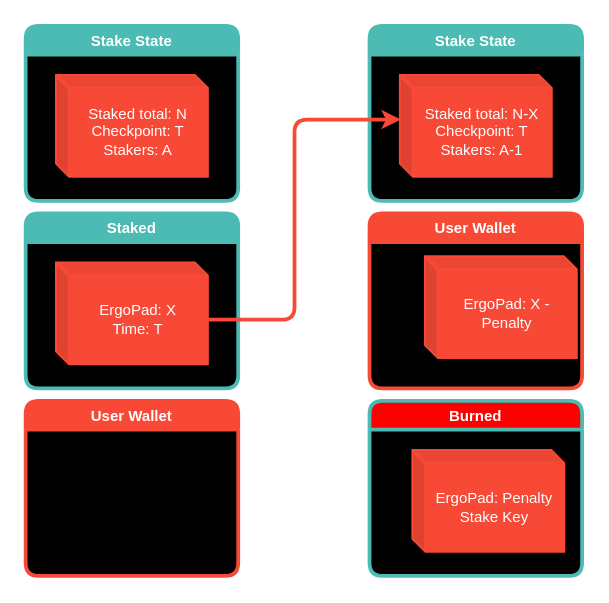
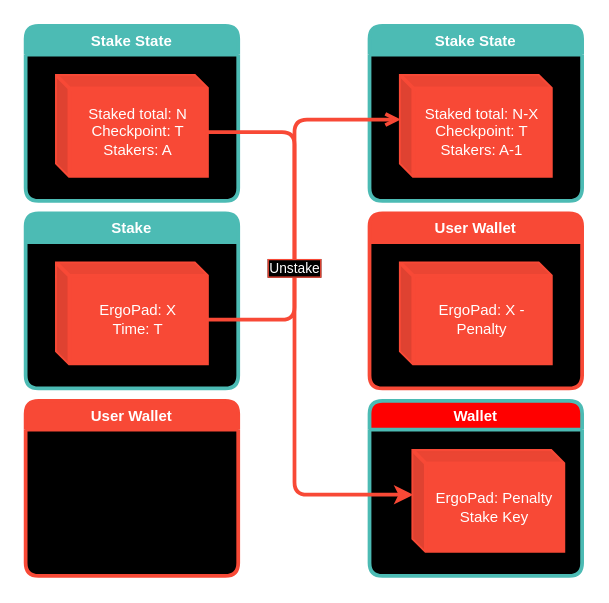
- <mxCell id="12" value="" style="edgeStyle=orthogonalEdgeStyle;rounded=1;orthogonalLoop=1;jettySize=auto;html=1;exitX=0;exitY=0;exitDx=120;exitDy=45;exitPerimeter=0;labelBackgroundColor=#000000;strokeColor=#F84936;fontColor=#FFFFFF;strokeWidth=3;labelBorderColor=#F84936;entryX=0;entryY=0;entryDx=0;entryDy=35;entryPerimeter=0;" parent="1" source="5" target="11" edge="1"><mxGeometry relative="1" as="geometry"><Array as="points"><mxPoint x="235" y="255" /><mxPoint x="235" y="95" /></Array><mxPoint x="330" y="405" as="targetPoint" /><mxPoint x="175" y="115" as="sourcePoint" /></mxGeometry></mxCell>
+ <mxCell id="12" value="" style="edgeStyle=orthogonalEdgeStyle;rounded=1;orthogonalLoop=1;jettySize=auto;html=1;exitX=0;exitY=0;exitDx=120;exitDy=45;exitPerimeter=0;labelBackgroundColor=#000000;strokeColor=#F84936;fontColor=#FFFFFF;strokeWidth=3;labelBorderColor=#F84936;entryX=0;entryY=0;entryDx=0;entryDy=35;entryPerimeter=0;endArrow=open;" parent="1" source="5" target="11" edge="1"><mxGeometry relative="1" as="geometry"><Array as="points"><mxPoint x="235" y="255" /><mxPoint x="235" y="95" /></Array><mxPoint x="330" y="405" as="targetPoint" /><mxPoint x="175" y="115" as="sourcePoint" /></mxGeometry></mxCell>
- <mxCell id="4" value="Staked" style="swimlane;container=1;collapsible=0;fillColor=#4CBBB4;swimlaneLine=1;rounded=1;swimlaneFillColor=#000000;fontColor=#FFFFFF;labelBorderColor=none;strokeColor=#4CBBB4;strokeWidth=3;" parent="1" vertex="1"><mxGeometry x="20" y="170" width="170" height="140" as="geometry" /></mxCell>
+ <mxCell id="4" value="Stake" style="swimlane;container=1;collapsible=0;fillColor=#4CBBB4;swimlaneLine=1;rounded=1;swimlaneFillColor=#000000;fontColor=#FFFFFF;labelBorderColor=none;strokeColor=#4CBBB4;strokeWidth=3;" parent="1" vertex="1"><mxGeometry x="20" y="170" width="170" height="140" as="geometry" /></mxCell>
- <mxCell id="3" value="ErgoPad: X - Penalty" style="shape=cube;whiteSpace=wrap;html=1;boundedLbl=1;backgroundOutline=1;darkOpacity=0.05;darkOpacity2=0.1;rounded=1;labelBorderColor=none;fontColor=#FFFFFF;strokeColor=#F84936;strokeWidth=3;fillColor=#F84936;size=10;" parent="2" vertex="1"><mxGeometry x="45" y="35" width="120" height="80" as="geometry" /></mxCell>
+ <mxCell id="3" value="ErgoPad: X - Penalty" style="shape=cube;whiteSpace=wrap;html=1;boundedLbl=1;backgroundOutline=1;darkOpacity=0.05;darkOpacity2=0.1;rounded=1;labelBorderColor=none;fontColor=#FFFFFF;strokeColor=#F84936;strokeWidth=3;fillColor=#F84936;size=10;" parent="2" vertex="1"><mxGeometry x="25" y="40" width="120" height="80" as="geometry" /></mxCell>
- <mxCell id="8" value="Burned" style="swimlane;container=1;collapsible=0;fillColor=#FF0000;swimlaneLine=1;rounded=1;swimlaneFillColor=#000000;fontColor=#FFFFFF;labelBorderColor=none;strokeColor=#4CBBB4;strokeWidth=3;" parent="1" vertex="1"><mxGeometry x="295" y="320" width="170" height="140" as="geometry" /></mxCell>
+ <mxCell id="8" value="Wallet" style="swimlane;container=1;collapsible=0;fillColor=#FF0000;swimlaneLine=1;rounded=1;swimlaneFillColor=#000000;fontColor=#FFFFFF;labelBorderColor=none;strokeColor=#4CBBB4;strokeWidth=3;" parent="1" vertex="1"><mxGeometry x="295" y="320" width="170" height="140" as="geometry" /></mxCell>
+ <mxCell id="13" value="Unstake" style="edgeStyle=orthogonalEdgeStyle;rounded=1;orthogonalLoop=1;jettySize=auto;html=1;exitX=0;exitY=0;exitDx=120;exitDy=45;exitPerimeter=0;labelBackgroundColor=#000000;strokeColor=#F84936;fontColor=#FFFFFF;strokeWidth=3;labelBorderColor=#F84936;entryX=0;entryY=0;entryDx=0;entryDy=35;entryPerimeter=0;" parent="1" source="7" target="9" edge="1"><mxGeometry x="-0.213" relative="1" as="geometry"><Array as="points"><mxPoint x="235" y="105" /><mxPoint x="235" y="395" /></Array><mxPoint x="370" y="373" as="targetPoint" /><mxPoint as="offset" /></mxGeometry></mxCell>
